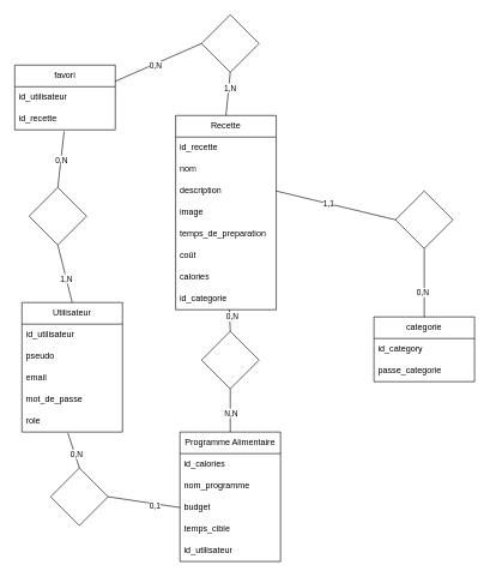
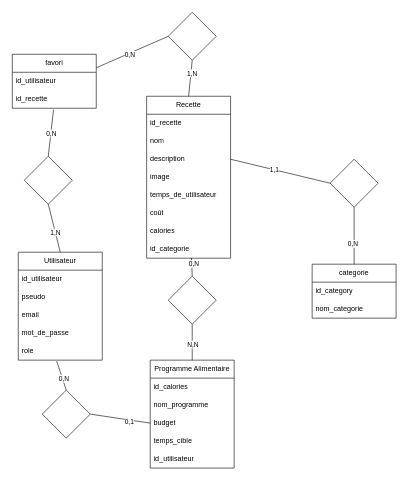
- <mxCell id="22" value="temps_de_preparation" style="text;strokeColor=none;fillColor=none;align=left;verticalAlign=middle;spacingLeft=4;spacingRight=4;overflow=hidden;points=[[0,0.5],[1,0.5]];portConstraint=eastwest;rotatable=0;whiteSpace=wrap;html=1;" parent="17" vertex="1"><mxGeometry y="150" width="140" height="30" as="geometry" /></mxCell>
+ <mxCell id="22" value="temps_de_utilisateur" style="text;strokeColor=none;fillColor=none;align=left;verticalAlign=middle;spacingLeft=4;spacingRight=4;overflow=hidden;points=[[0,0.5],[1,0.5]];portConstraint=eastwest;rotatable=0;whiteSpace=wrap;html=1;" parent="17" vertex="1"><mxGeometry y="150" width="140" height="30" as="geometry" /></mxCell>
- <mxCell id="10" value="passe_categorie" style="text;strokeColor=none;fillColor=none;align=left;verticalAlign=middle;spacingLeft=4;spacingRight=4;overflow=hidden;points=[[0,0.5],[1,0.5]];portConstraint=eastwest;rotatable=0;whiteSpace=wrap;html=1;" parent="8" vertex="1"><mxGeometry y="60" width="140" height="30" as="geometry" /></mxCell>
+ <mxCell id="10" value="nom_categorie" style="text;strokeColor=none;fillColor=none;align=left;verticalAlign=middle;spacingLeft=4;spacingRight=4;overflow=hidden;points=[[0,0.5],[1,0.5]];portConstraint=eastwest;rotatable=0;whiteSpace=wrap;html=1;" parent="8" vertex="1"><mxGeometry y="60" width="140" height="30" as="geometry" /></mxCell>
